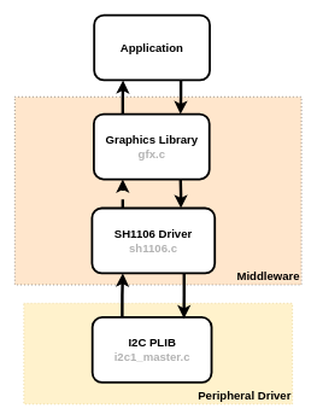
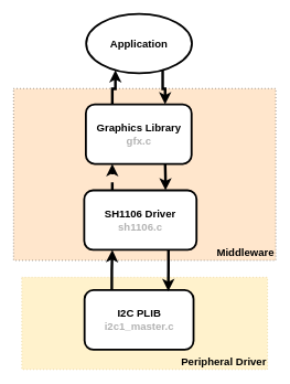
- <mxCell id="13" value="Application" style="rounded=1;whiteSpace=wrap;html=1;strokeWidth=3;fontSize=16;fontStyle=1" parent="1" vertex="1"><mxGeometry x="130" y="20" width="160" height="90" as="geometry" /></mxCell>
+ <mxCell id="13" value="Application" style="ellipse;whiteSpace=wrap;html=1;strokeWidth=3;fontSize=16;fontStyle=1;" parent="1" vertex="1"><mxGeometry x="130" y="20" width="160" height="90" as="geometry" /></mxCell>
